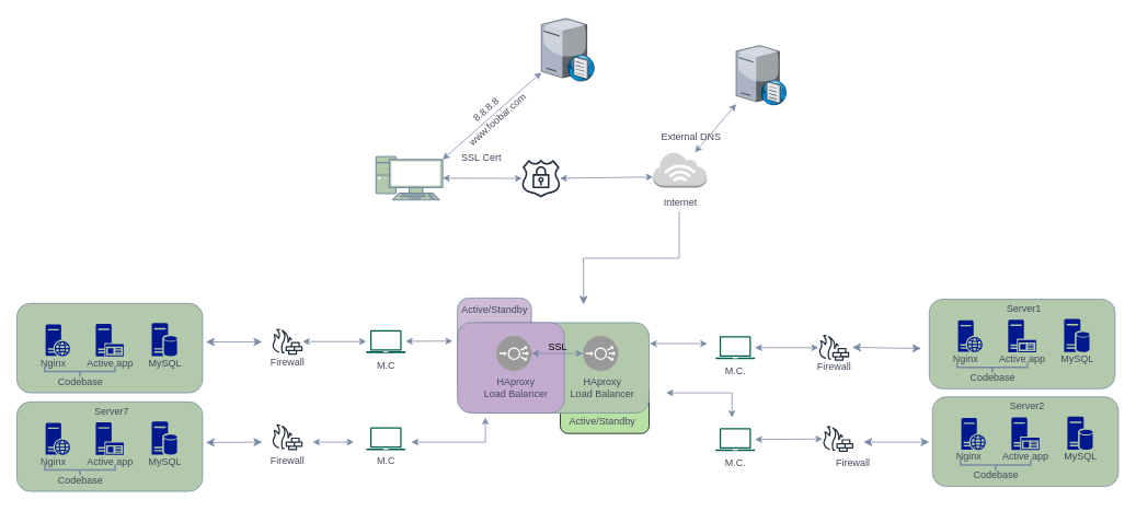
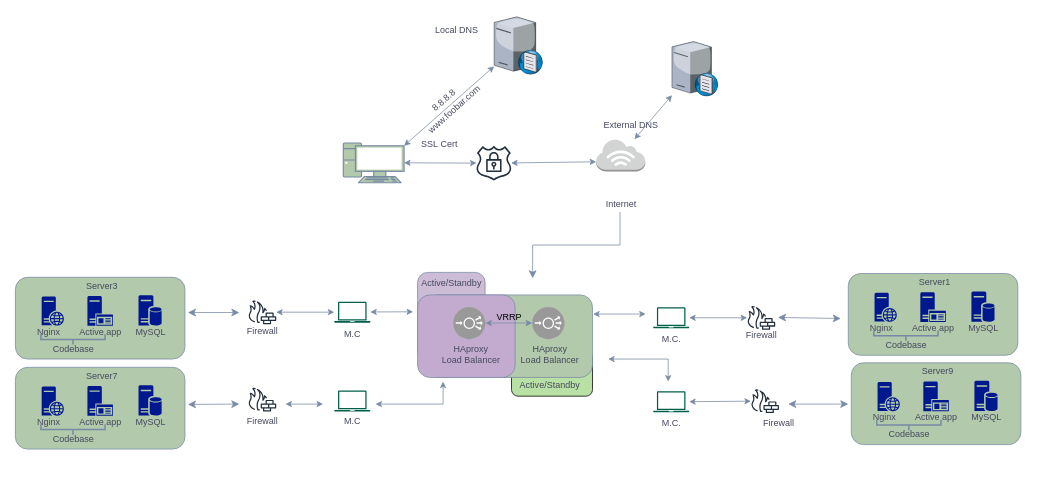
+ <mxCell id="3" value="Local DNS" style="text;html=1;align=center;verticalAlign=middle;resizable=0;points=[];autosize=1;strokeColor=none;fillColor=none;fontColor=#46495D;" parent="1" vertex="1"><mxGeometry x="569" y="27" width="77" height="26" as="geometry" /></mxCell>
- <mxCell id="14" value="Internet" style="text;html=1;align=center;verticalAlign=middle;resizable=0;points=[];autosize=1;strokeColor=none;fillColor=none;fontColor=#46495D;" parent="1" vertex="1"><mxGeometry x="797.25" y="234" width="59" height="26" as="geometry" /></mxCell>
+ <mxCell id="14" value="Internet" style="text;html=1;align=center;verticalAlign=middle;resizable=0;points=[];autosize=1;strokeColor=none;fillColor=none;fontColor=#46495D;" parent="1" vertex="1"><mxGeometry x="797.25" y="259" width="59" height="26" as="geometry" /></mxCell>
+ <mxCell id="29" value="Server3" style="text;html=1;align=center;verticalAlign=middle;resizable=0;points=[];autosize=1;strokeColor=none;fillColor=none;fontColor=#46495D;container=0;" parent="24" vertex="1"><mxGeometry x="84.01" width="61" height="26" as="geometry" /></mxCell>
- <mxCell id="83" value="SSL" style="text;html=1;align=center;verticalAlign=middle;resizable=0;points=[];autosize=1;strokeColor=none;fillColor=none;" parent="79" vertex="1"><mxGeometry x="44.17" y="-1" width="60" height="30" as="geometry" /></mxCell>
+ <mxCell id="83" value="VRRP" style="text;html=1;align=center;verticalAlign=middle;resizable=0;points=[];autosize=1;strokeColor=none;fillColor=none;" parent="79" vertex="1"><mxGeometry x="44.17" y="-1" width="60" height="30" as="geometry" /></mxCell>
- <mxCell id="64" value="Server2" style="text;html=1;align=center;verticalAlign=middle;resizable=0;points=[];autosize=1;strokeColor=none;fillColor=none;fontColor=#46495D;container=0;" parent="59" vertex="1"><mxGeometry x="84.01" width="61" height="26" as="geometry" /></mxCell>
+ <mxCell id="64" value="Server9" style="text;html=1;align=center;verticalAlign=middle;resizable=0;points=[];autosize=1;strokeColor=none;fillColor=none;fontColor=#46495D;container=0;" parent="59" vertex="1"><mxGeometry x="84.01" width="61" height="26" as="geometry" /></mxCell>
